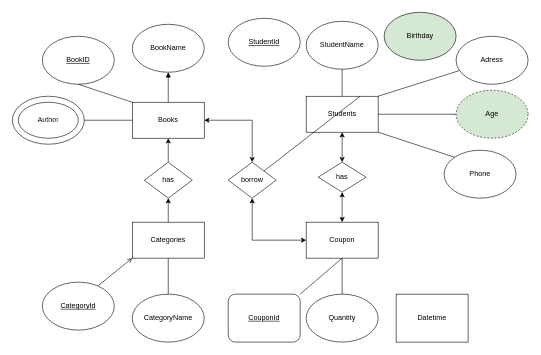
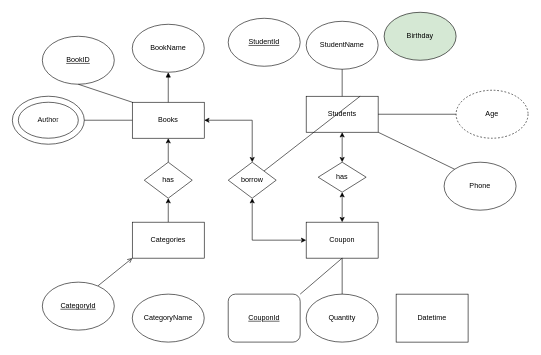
- <mxCell id="40" value="Adress" style="ellipse;whiteSpace=wrap;html=1;" vertex="1" parent="1"><mxGeometry x="760" y="60" width="120" height="80" as="geometry" /></mxCell>
- <mxCell id="41" value="" style="endArrow=none;html=1;rounded=0;exitX=1;exitY=0;exitDx=0;exitDy=0;" edge="1" parent="1" source="4" target="40"><mxGeometry width="50" height="50" relative="1" as="geometry"><mxPoint x="680" y="190" as="sourcePoint" /><mxPoint x="730" y="140" as="targetPoint" /></mxGeometry></mxCell>
- <mxCell id="14" value="Age" style="ellipse;whiteSpace=wrap;html=1;dashed=1;fillColor=#d5e8d4;" vertex="1" parent="1"><mxGeometry x="760" y="150" width="120" height="80" as="geometry" /></mxCell>
+ <mxCell id="14" value="Age" style="ellipse;whiteSpace=wrap;html=1;dashed=1;" vertex="1" parent="1"><mxGeometry x="760" y="150" width="120" height="80" as="geometry" /></mxCell>
- <mxCell id="38" value="Phone" style="ellipse;whiteSpace=wrap;html=1;" vertex="1" parent="1"><mxGeometry x="740" y="250" width="120" height="80" as="geometry" /></mxCell>
+ <mxCell id="38" value="Phone" style="ellipse;whiteSpace=wrap;html=1;" vertex="1" parent="1"><mxGeometry x="740" y="270" width="120" height="80" as="geometry" /></mxCell>
- <mxCell id="20" value="" style="endArrow=none;html=1;rounded=0;entryX=0.5;entryY=1;entryDx=0;entryDy=0;exitX=0.5;exitY=0;exitDx=0;exitDy=0;" edge="1" parent="1" source="9" target="7"><mxGeometry width="50" height="50" relative="1" as="geometry"><mxPoint x="220" y="480" as="sourcePoint" /><mxPoint x="270" y="430" as="targetPoint" /></mxGeometry></mxCell>
